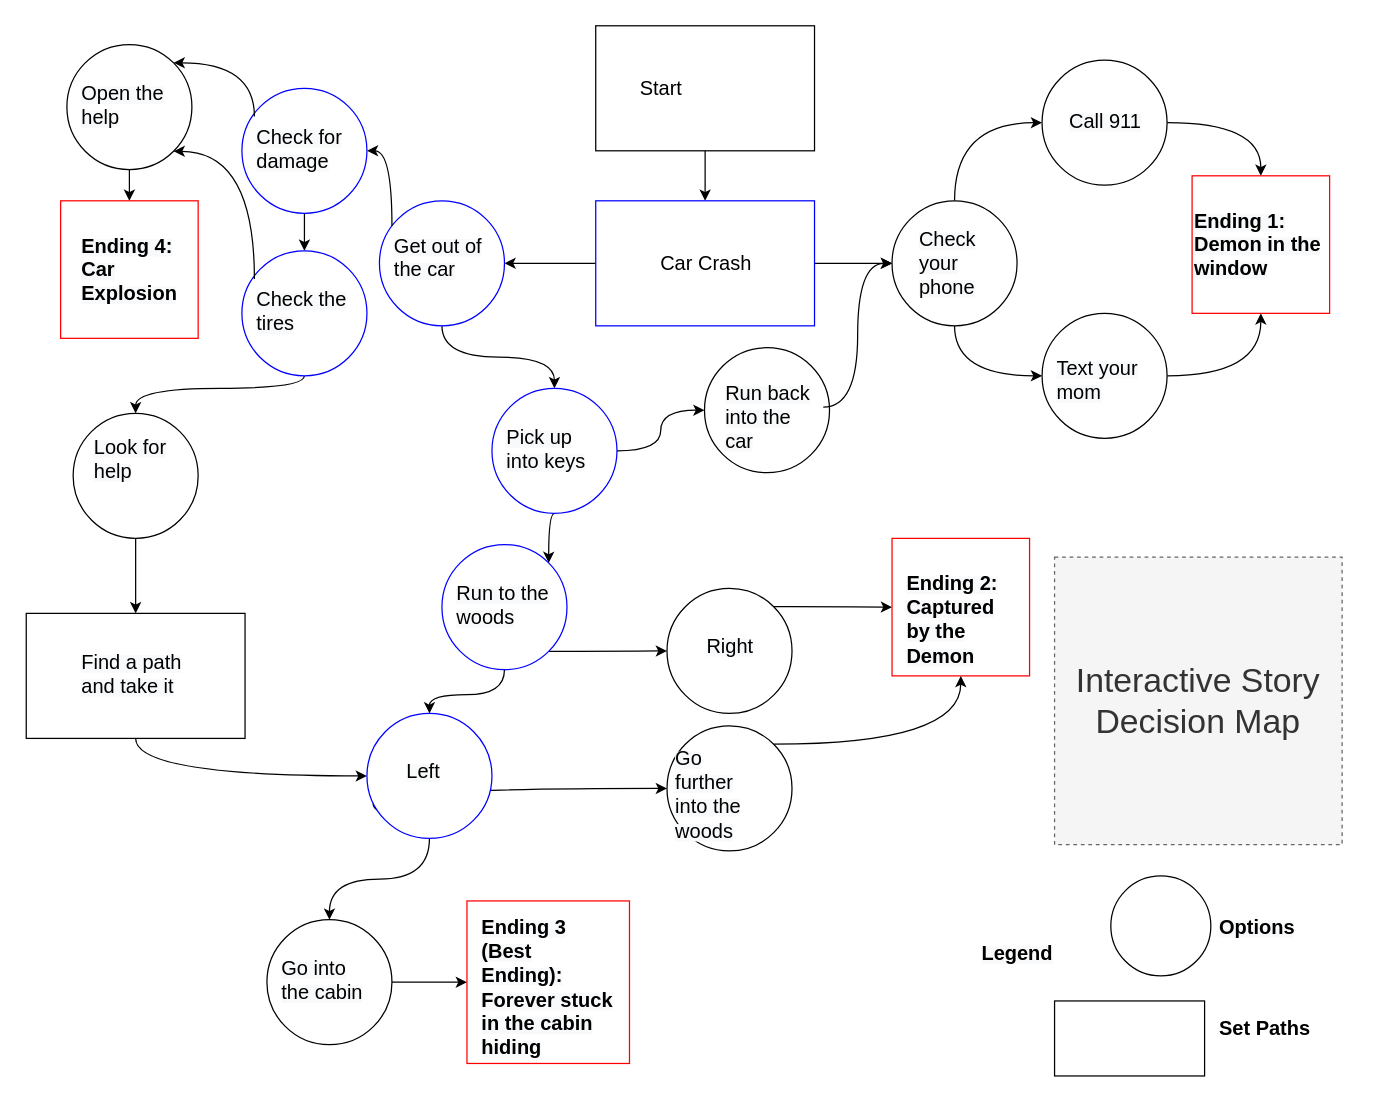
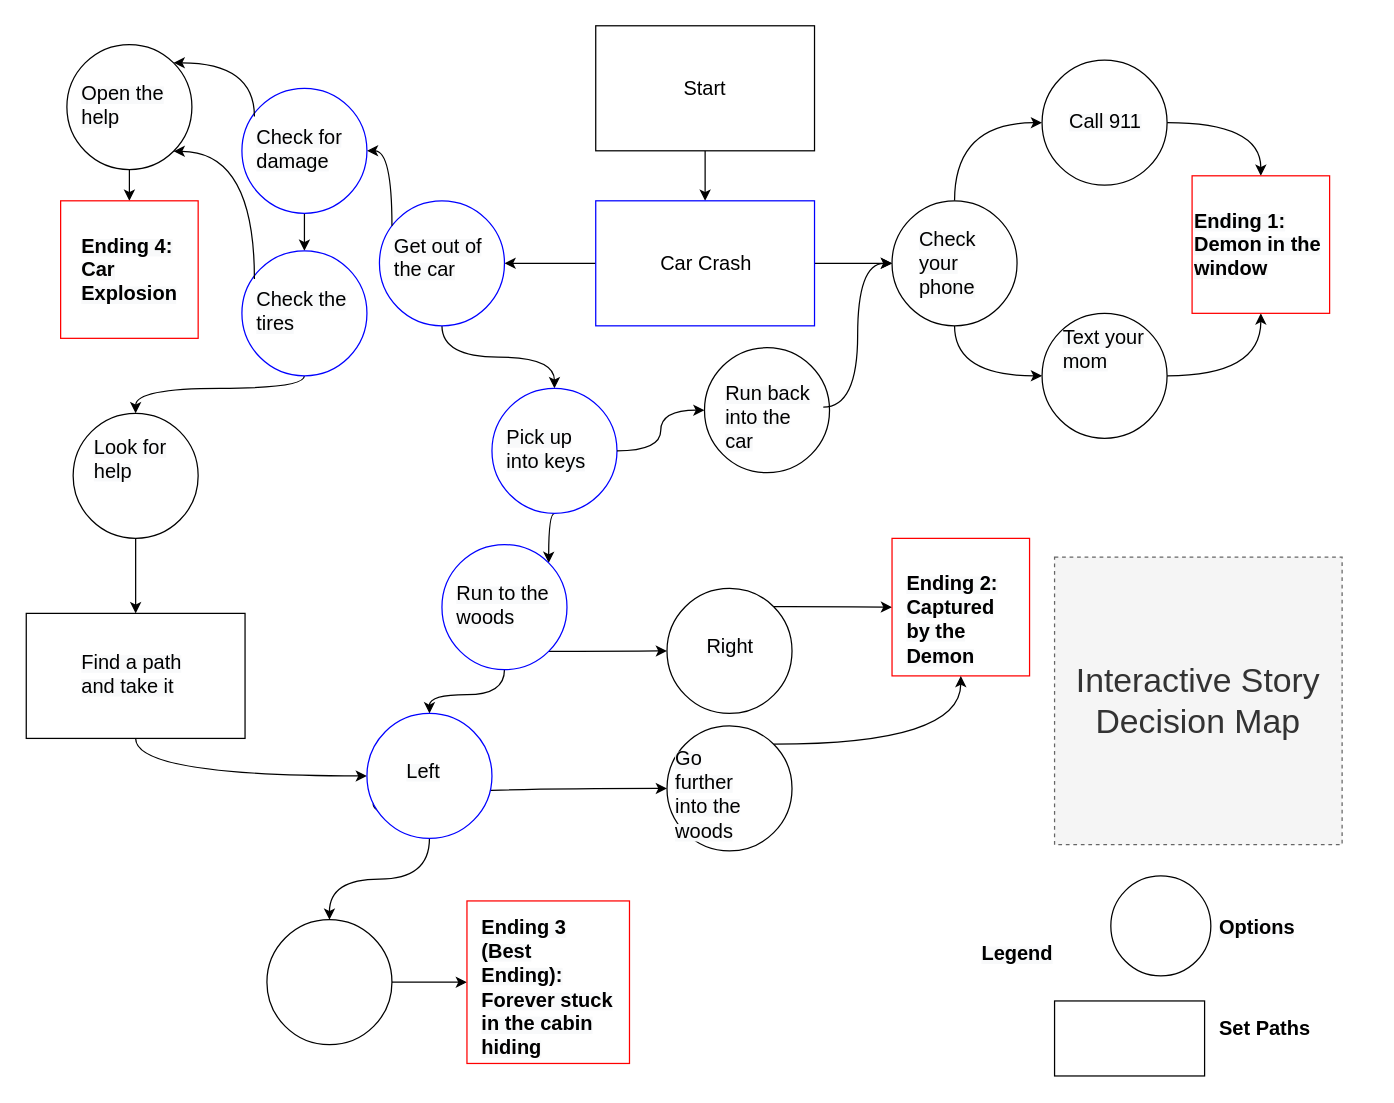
- <mxCell id="4" value="&lt;font style=&quot;font-size: 16px&quot;&gt;Start&lt;/font&gt;" style="text;html=1;align=center;verticalAlign=middle;resizable=0;points=[];autosize=1;strokeColor=none;" vertex="1" parent="1"><mxGeometry x="503" y="60" width="50" height="20" as="geometry" /></mxCell>
+ <mxCell id="4" value="&lt;font style=&quot;font-size: 16px&quot;&gt;Start&lt;/font&gt;" style="text;html=1;align=center;verticalAlign=middle;resizable=0;points=[];autosize=1;strokeColor=none;" vertex="1" parent="1"><mxGeometry x="538" y="60" width="50" height="20" as="geometry" /></mxCell>
- <mxCell id="22" value="&lt;span style=&quot;color: rgb(0 , 0 , 0) ; font-family: &amp;#34;helvetica&amp;#34; ; font-style: normal ; font-weight: 400 ; letter-spacing: normal ; text-align: center ; text-indent: 0px ; text-transform: none ; word-spacing: 0px ; background-color: rgb(248 , 249 , 250) ; display: inline ; float: none&quot;&gt;&lt;font style=&quot;font-size: 16px&quot;&gt;Text your mom&lt;br&gt;&lt;/font&gt;&lt;/span&gt;" style="text;whiteSpace=wrap;html=1;" vertex="1" parent="1"><mxGeometry x="843" y="277.5" width="80" height="52.5" as="geometry" /></mxCell>
+ <mxCell id="22" value="&lt;span style=&quot;color: rgb(0 , 0 , 0) ; font-family: &amp;#34;helvetica&amp;#34; ; font-style: normal ; font-weight: 400 ; letter-spacing: normal ; text-align: center ; text-indent: 0px ; text-transform: none ; word-spacing: 0px ; background-color: rgb(248 , 249 , 250) ; display: inline ; float: none&quot;&gt;&lt;font style=&quot;font-size: 16px&quot;&gt;Text your mom&lt;br&gt;&lt;/font&gt;&lt;/span&gt;" style="text;whiteSpace=wrap;html=1;" vertex="1" parent="1"><mxGeometry x="848" y="252.5" width="80" height="52.5" as="geometry" /></mxCell>
- <mxCell id="69" value="&lt;span style=&quot;color: rgb(0 , 0 , 0) ; font-family: &amp;#34;helvetica&amp;#34; ; font-style: normal ; font-weight: 400 ; letter-spacing: normal ; text-align: center ; text-indent: 0px ; text-transform: none ; word-spacing: 0px ; background-color: rgb(248 , 249 , 250) ; display: inline ; float: none&quot;&gt;&lt;font style=&quot;font-size: 16px&quot;&gt;Go into the cabin&lt;/font&gt;&lt;/span&gt;" style="text;whiteSpace=wrap;html=1;" vertex="1" parent="1"><mxGeometry x="223" y="758.12" width="80" height="53.75" as="geometry" /></mxCell>
